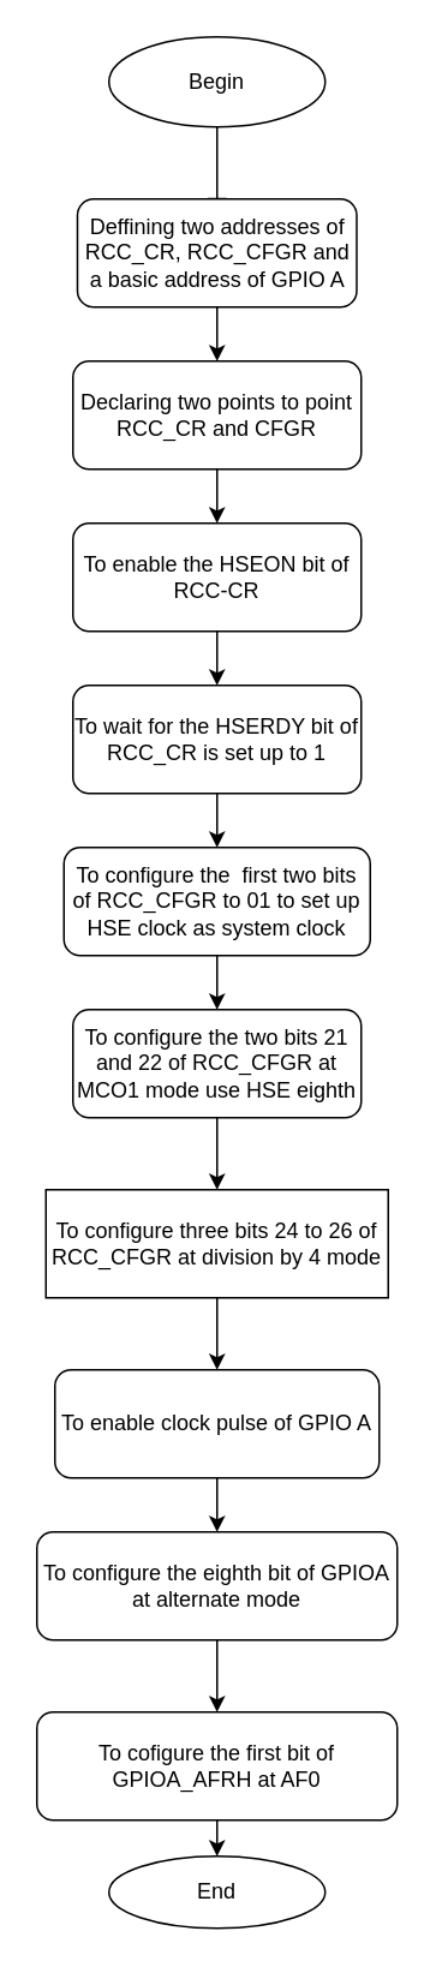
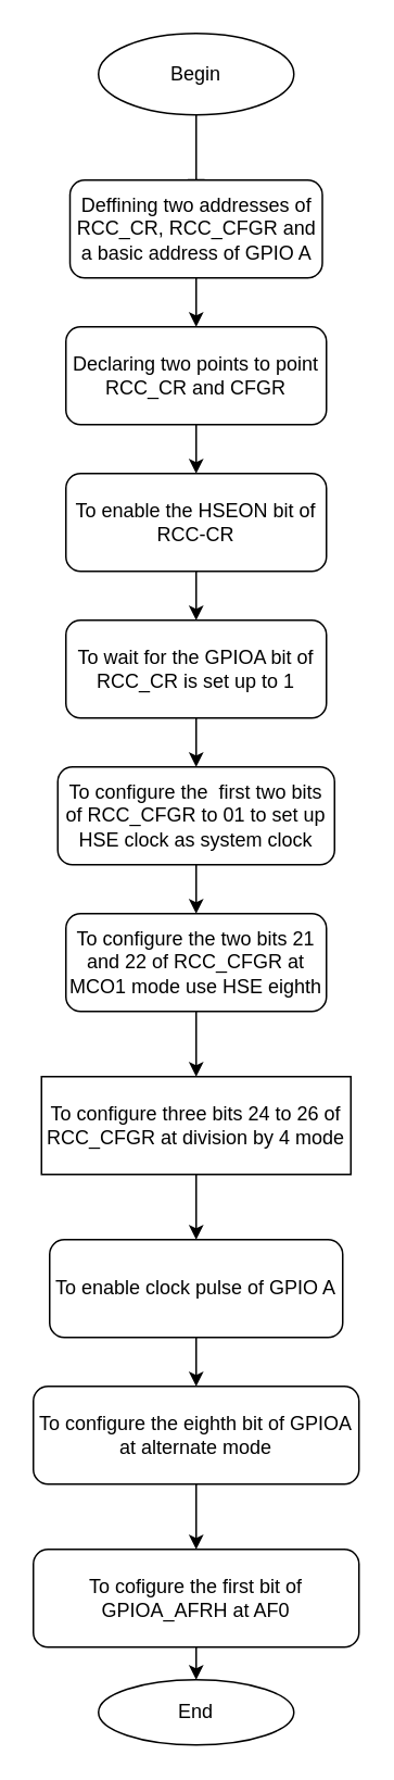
- <mxCell id="11" value="To wait for the HSERDY bit of RCC_CR is set up to 1" style="whiteSpace=wrap;html=1;rounded=1;" parent="1" vertex="1"><mxGeometry x="40" y="380" width="160" height="60" as="geometry" /></mxCell>
+ <mxCell id="11" value="To wait for the GPIOA bit of RCC_CR is set up to 1" style="whiteSpace=wrap;html=1;rounded=1;" parent="1" vertex="1"><mxGeometry x="40" y="380" width="160" height="60" as="geometry" /></mxCell>
